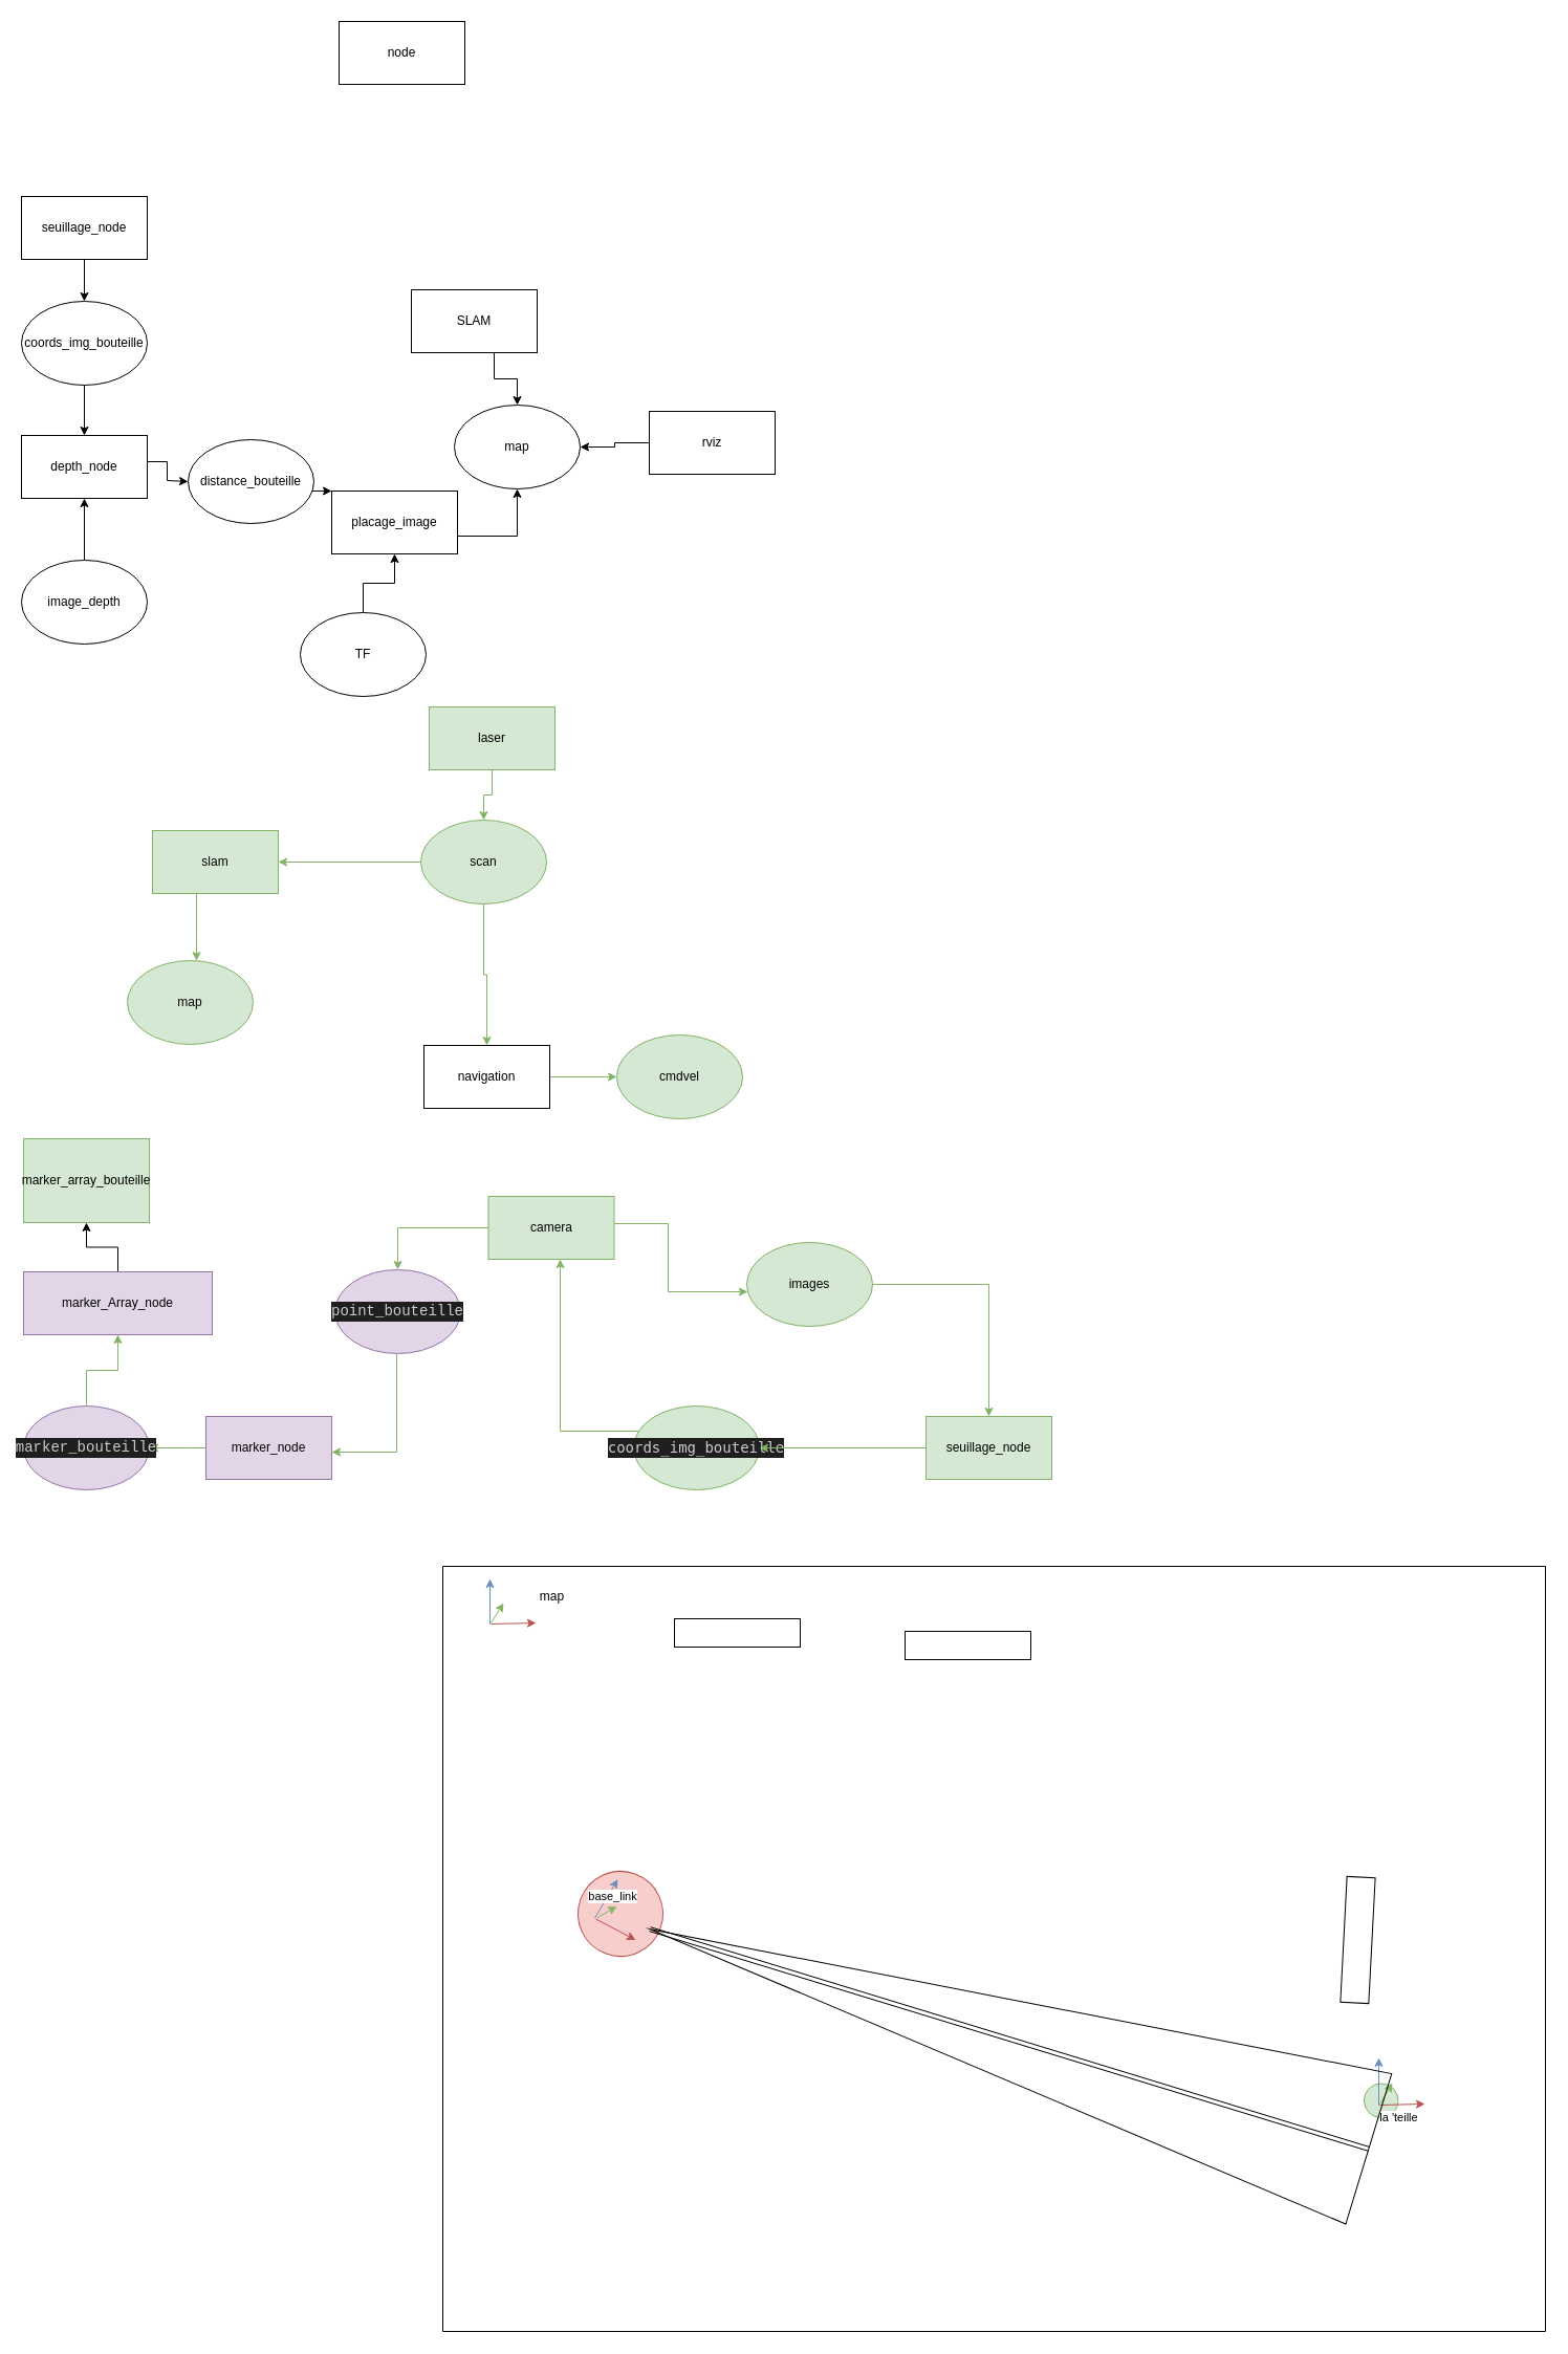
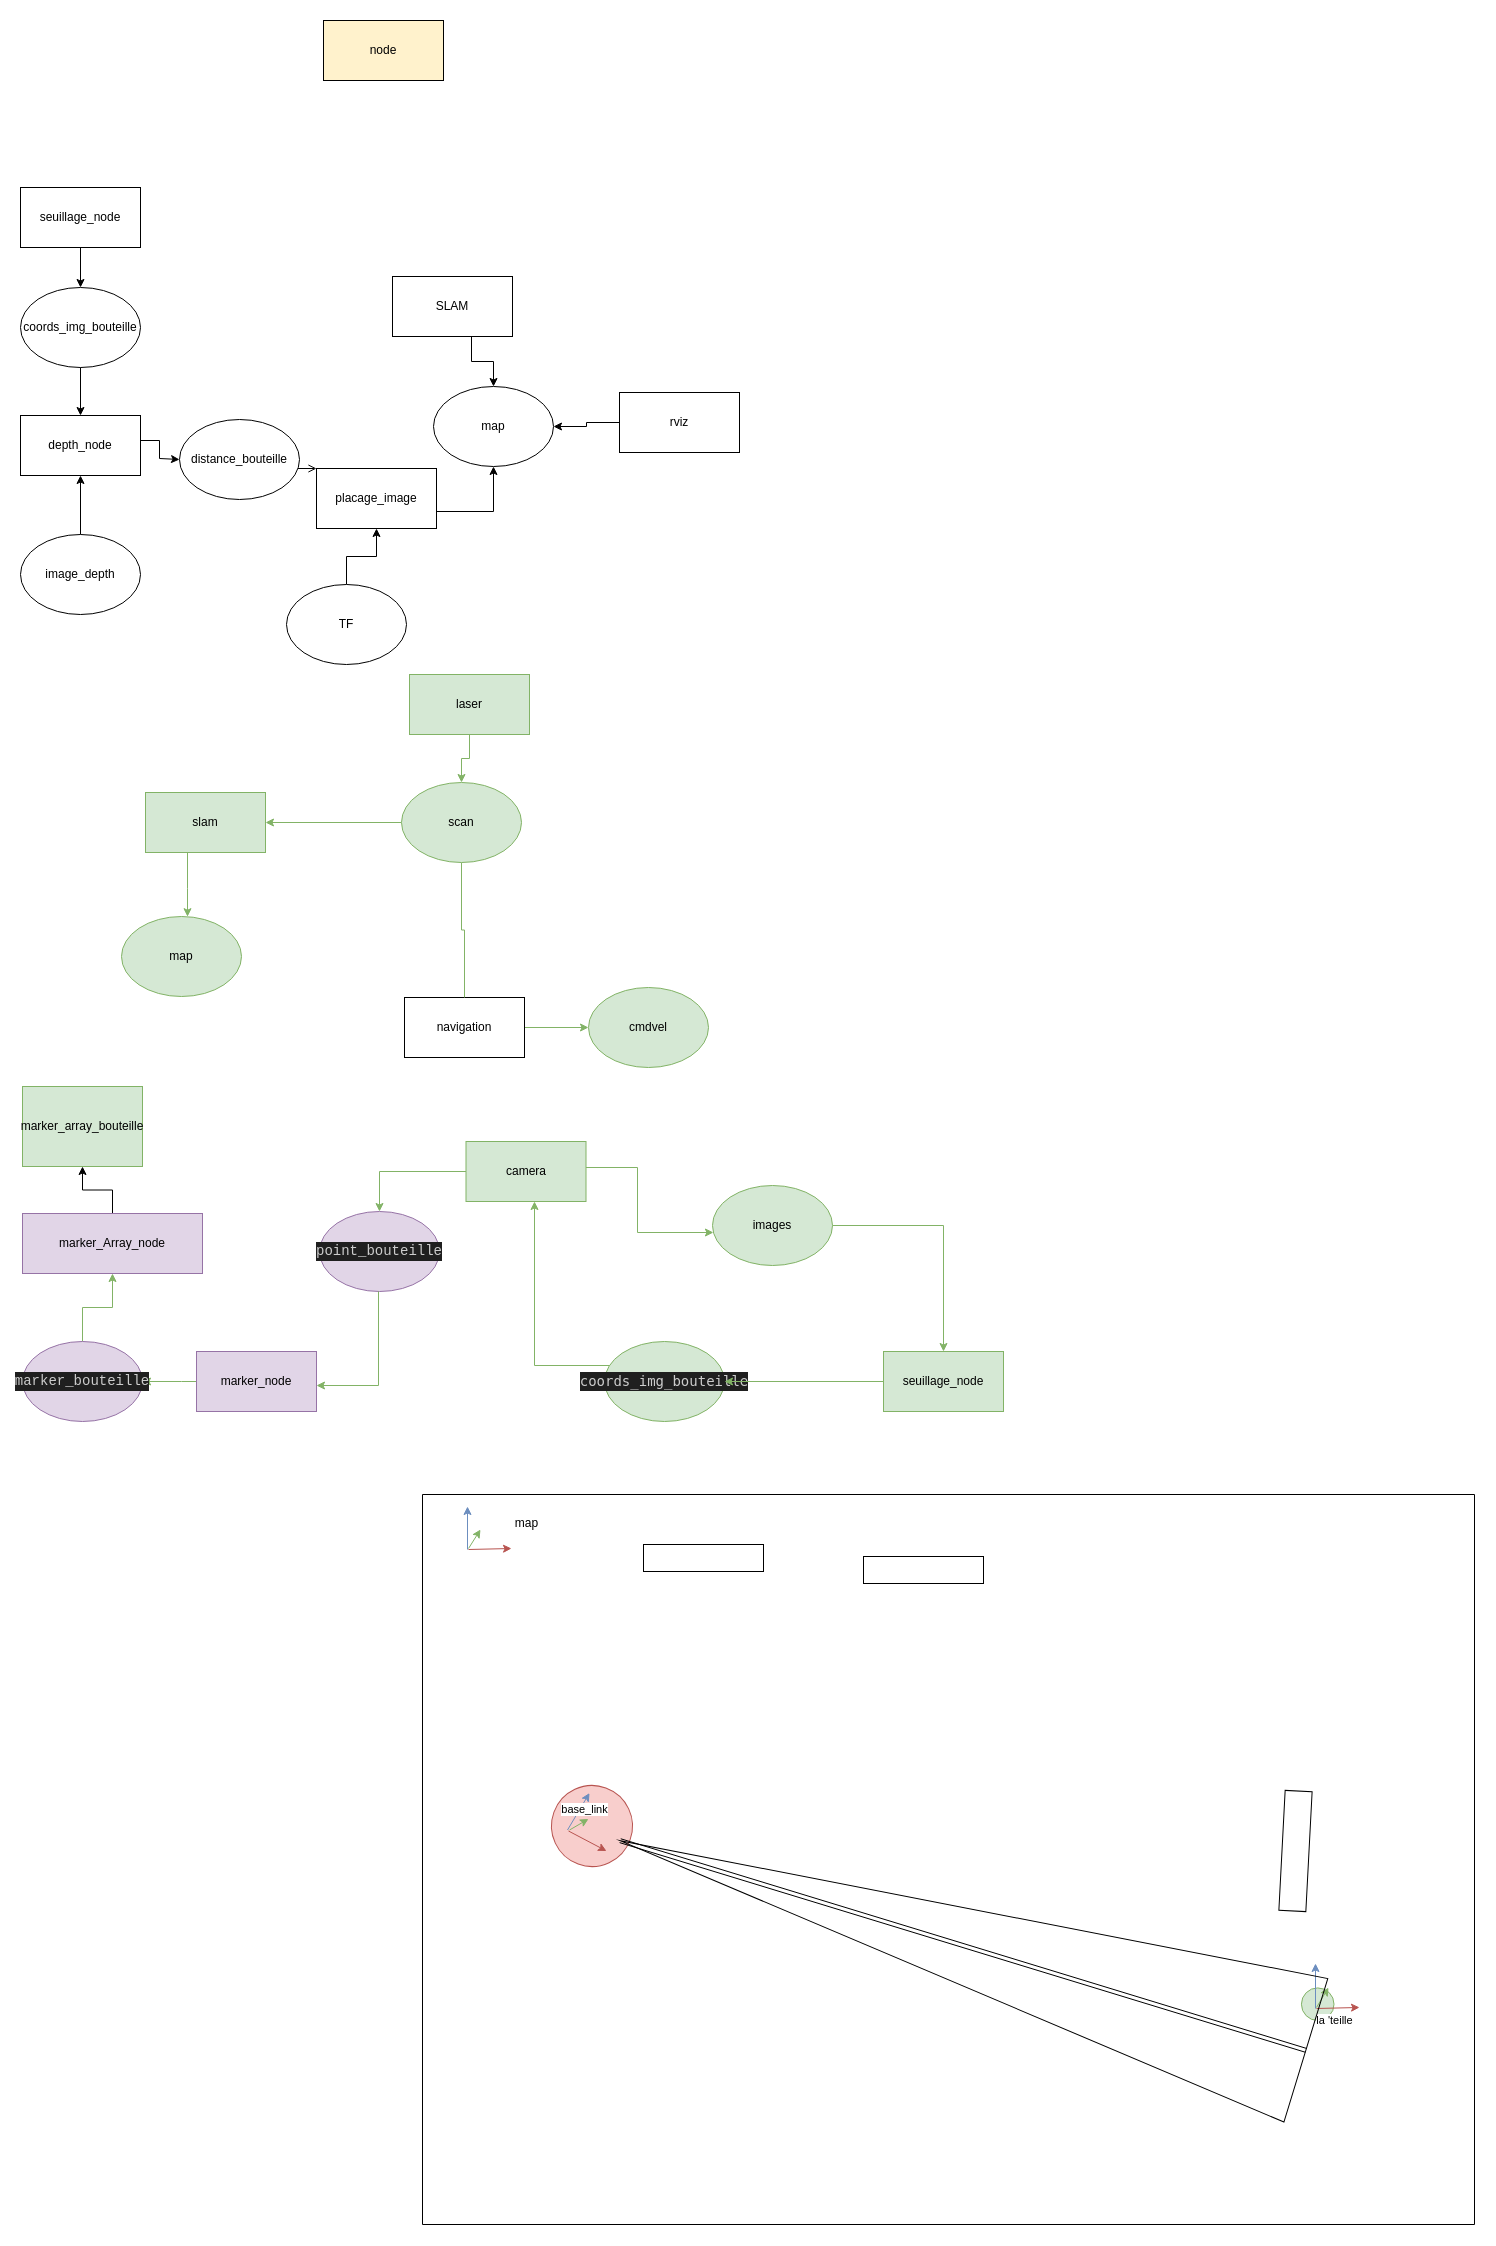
- <mxCell id="2" value="node" style="rounded=0;whiteSpace=wrap;html=1;" parent="1" vertex="1"><mxGeometry x="323" y="20" width="120" height="60" as="geometry" /></mxCell>
+ <mxCell id="2" value="node" style="rounded=0;whiteSpace=wrap;html=1;fillColor=#fff2cc;" parent="1" vertex="1"><mxGeometry x="323" y="20" width="120" height="60" as="geometry" /></mxCell>
- <mxCell id="5" style="edgeStyle=orthogonalEdgeStyle;rounded=0;orthogonalLoop=1;jettySize=auto;html=1;" parent="1" source="6" target="8" edge="1"><mxGeometry relative="1" as="geometry"><Array as="points"><mxPoint x="247" y="489" /></Array></mxGeometry></mxCell>
+ <mxCell id="5" style="edgeStyle=orthogonalEdgeStyle;rounded=0;orthogonalLoop=1;jettySize=auto;html=1;endArrow=open;" parent="1" source="6" target="8" edge="1"><mxGeometry relative="1" as="geometry"><Array as="points"><mxPoint x="247" y="489" /></Array></mxGeometry></mxCell>
- <mxCell id="40" style="edgeStyle=orthogonalEdgeStyle;rounded=0;orthogonalLoop=1;jettySize=auto;html=1;fillColor=#d5e8d4;strokeColor=#82b366;" parent="1" source="41" target="25" edge="1"><mxGeometry relative="1" as="geometry" /></mxCell>
+ <mxCell id="40" style="edgeStyle=orthogonalEdgeStyle;rounded=0;orthogonalLoop=1;jettySize=auto;html=1;fillColor=#d5e8d4;strokeColor=#82b366;endArrow=none;" parent="1" source="41" target="25" edge="1"><mxGeometry relative="1" as="geometry" /></mxCell>
